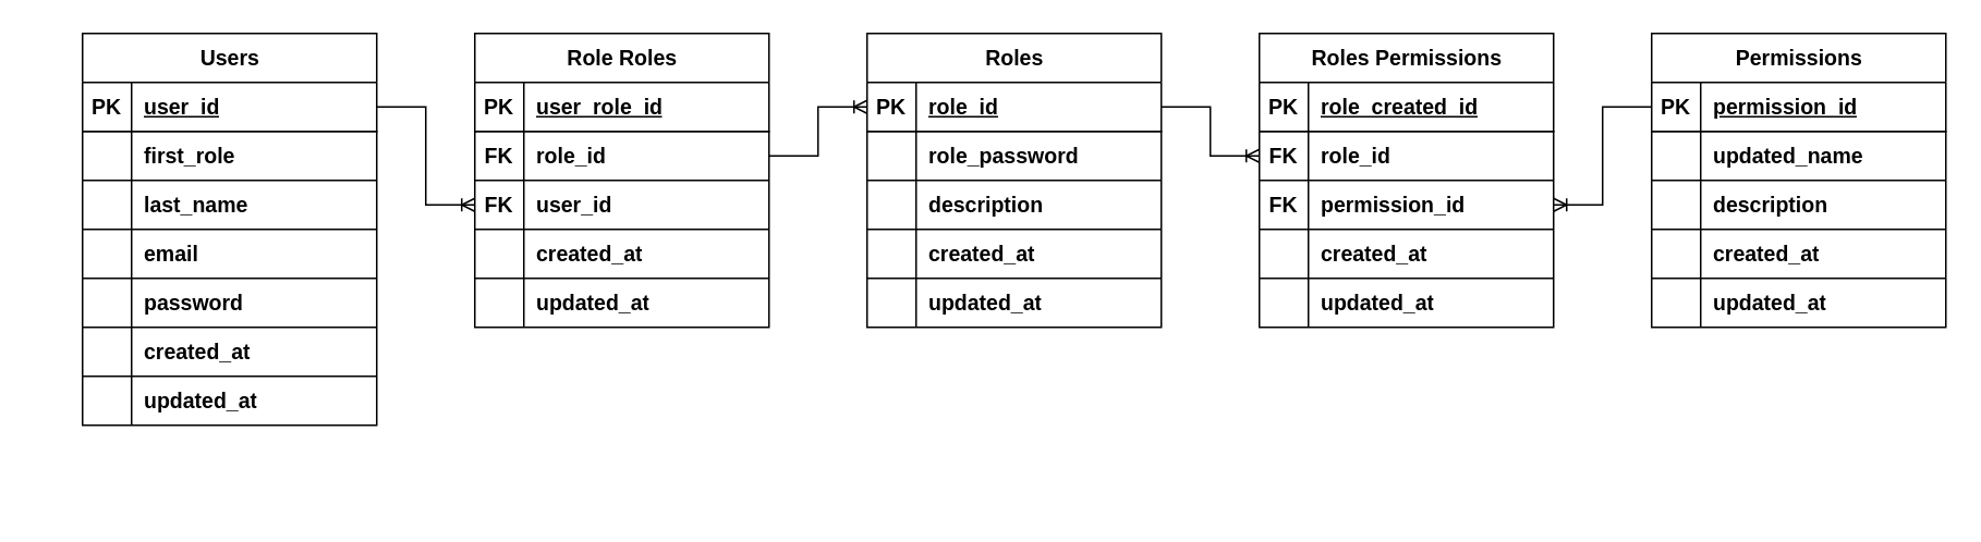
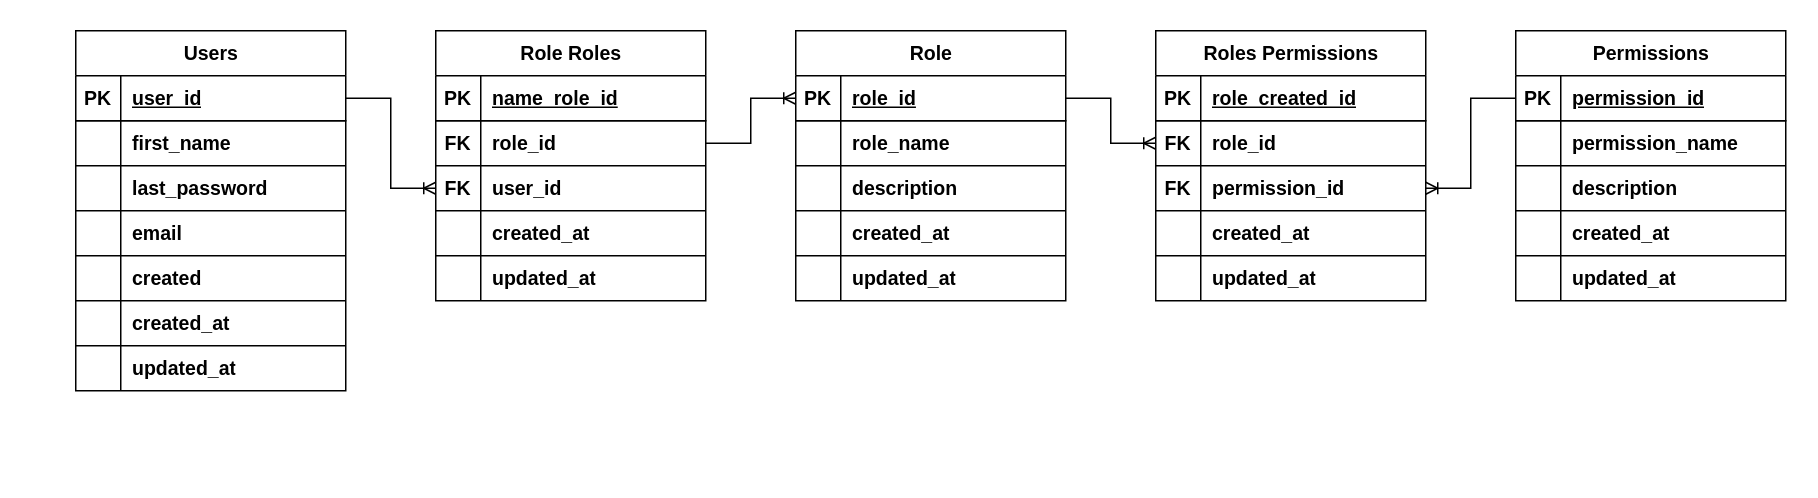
- <mxCell id="43" value="Roles" style="shape=table;startSize=30;container=1;collapsible=1;childLayout=tableLayout;fixedRows=1;rowLines=1;fontStyle=1;align=center;resizeLast=1;html=1;labelBackgroundColor=none;resizeLastRow=0;shadow=0;rounded=0;fontSize=13;" parent="1" vertex="1"><mxGeometry x="530" y="20" width="180" height="180" as="geometry" /></mxCell>
+ <mxCell id="43" value="Role" style="shape=table;startSize=30;container=1;collapsible=1;childLayout=tableLayout;fixedRows=1;rowLines=1;fontStyle=1;align=center;resizeLast=1;html=1;labelBackgroundColor=none;resizeLastRow=0;shadow=0;rounded=0;fontSize=13;" parent="1" vertex="1"><mxGeometry x="530" y="20" width="180" height="180" as="geometry" /></mxCell>
- <mxCell id="78" value="user_role_id" style="shape=partialRectangle;connectable=0;fillColor=none;top=0;left=0;bottom=0;right=0;align=left;spacingLeft=6;fontStyle=5;overflow=hidden;whiteSpace=wrap;html=1;labelBackgroundColor=none;fontSize=13;" parent="76" vertex="1"><mxGeometry x="30" width="150" height="30" as="geometry"><mxRectangle width="150" height="30" as="alternateBounds" /></mxGeometry></mxCell>
+ <mxCell id="78" value="name_role_id" style="shape=partialRectangle;connectable=0;fillColor=none;top=0;left=0;bottom=0;right=0;align=left;spacingLeft=6;fontStyle=5;overflow=hidden;whiteSpace=wrap;html=1;labelBackgroundColor=none;fontSize=13;" parent="76" vertex="1"><mxGeometry x="30" width="150" height="30" as="geometry"><mxRectangle width="150" height="30" as="alternateBounds" /></mxGeometry></mxCell>
- <mxCell id="24" value="first_role" style="shape=partialRectangle;connectable=0;fillColor=none;top=0;left=0;bottom=0;right=0;align=left;spacingLeft=6;overflow=hidden;whiteSpace=wrap;html=1;labelBackgroundColor=none;fontStyle=1;fontSize=13;" parent="22" vertex="1"><mxGeometry x="30" width="150" height="30" as="geometry"><mxRectangle width="150" height="30" as="alternateBounds" /></mxGeometry></mxCell>
+ <mxCell id="24" value="first_name" style="shape=partialRectangle;connectable=0;fillColor=none;top=0;left=0;bottom=0;right=0;align=left;spacingLeft=6;overflow=hidden;whiteSpace=wrap;html=1;labelBackgroundColor=none;fontStyle=1;fontSize=13;" parent="22" vertex="1"><mxGeometry x="30" width="150" height="30" as="geometry"><mxRectangle width="150" height="30" as="alternateBounds" /></mxGeometry></mxCell>
- <mxCell id="49" value="role_password" style="shape=partialRectangle;connectable=0;fillColor=none;top=0;left=0;bottom=0;right=0;align=left;spacingLeft=6;overflow=hidden;whiteSpace=wrap;html=1;labelBackgroundColor=none;fontStyle=1;fontSize=13;" parent="47" vertex="1"><mxGeometry x="30" width="150" height="30" as="geometry"><mxRectangle width="150" height="30" as="alternateBounds" /></mxGeometry></mxCell>
+ <mxCell id="49" value="role_name" style="shape=partialRectangle;connectable=0;fillColor=none;top=0;left=0;bottom=0;right=0;align=left;spacingLeft=6;overflow=hidden;whiteSpace=wrap;html=1;labelBackgroundColor=none;fontStyle=1;fontSize=13;" parent="47" vertex="1"><mxGeometry x="30" width="150" height="30" as="geometry"><mxRectangle width="150" height="30" as="alternateBounds" /></mxGeometry></mxCell>
- <mxCell id="65" value="updated_name" style="shape=partialRectangle;connectable=0;fillColor=none;top=0;left=0;bottom=0;right=0;align=left;spacingLeft=6;overflow=hidden;whiteSpace=wrap;html=1;labelBackgroundColor=none;fontStyle=1;fontSize=13;" parent="63" vertex="1"><mxGeometry x="30" width="150" height="30" as="geometry"><mxRectangle width="150" height="30" as="alternateBounds" /></mxGeometry></mxCell>
+ <mxCell id="65" value="permission_name" style="shape=partialRectangle;connectable=0;fillColor=none;top=0;left=0;bottom=0;right=0;align=left;spacingLeft=6;overflow=hidden;whiteSpace=wrap;html=1;labelBackgroundColor=none;fontStyle=1;fontSize=13;" parent="63" vertex="1"><mxGeometry x="30" width="150" height="30" as="geometry"><mxRectangle width="150" height="30" as="alternateBounds" /></mxGeometry></mxCell>
- <mxCell id="27" value="last_name" style="shape=partialRectangle;connectable=0;fillColor=none;top=0;left=0;bottom=0;right=0;align=left;spacingLeft=6;overflow=hidden;whiteSpace=wrap;html=1;labelBackgroundColor=none;fontStyle=1;fontSize=13;" parent="25" vertex="1"><mxGeometry x="30" width="150" height="30" as="geometry"><mxRectangle width="150" height="30" as="alternateBounds" /></mxGeometry></mxCell>
+ <mxCell id="27" value="last_password" style="shape=partialRectangle;connectable=0;fillColor=none;top=0;left=0;bottom=0;right=0;align=left;spacingLeft=6;overflow=hidden;whiteSpace=wrap;html=1;labelBackgroundColor=none;fontStyle=1;fontSize=13;" parent="25" vertex="1"><mxGeometry x="30" width="150" height="30" as="geometry"><mxRectangle width="150" height="30" as="alternateBounds" /></mxGeometry></mxCell>
- <mxCell id="33" value="password" style="shape=partialRectangle;connectable=0;fillColor=none;top=0;left=0;bottom=0;right=0;align=left;spacingLeft=6;overflow=hidden;whiteSpace=wrap;html=1;labelBackgroundColor=none;fontStyle=1;fontSize=13;" parent="31" vertex="1"><mxGeometry x="30" width="150" height="30" as="geometry"><mxRectangle width="150" height="30" as="alternateBounds" /></mxGeometry></mxCell>
+ <mxCell id="33" value="created" style="shape=partialRectangle;connectable=0;fillColor=none;top=0;left=0;bottom=0;right=0;align=left;spacingLeft=6;overflow=hidden;whiteSpace=wrap;html=1;labelBackgroundColor=none;fontStyle=1;fontSize=13;" parent="31" vertex="1"><mxGeometry x="30" width="150" height="30" as="geometry"><mxRectangle width="150" height="30" as="alternateBounds" /></mxGeometry></mxCell>
